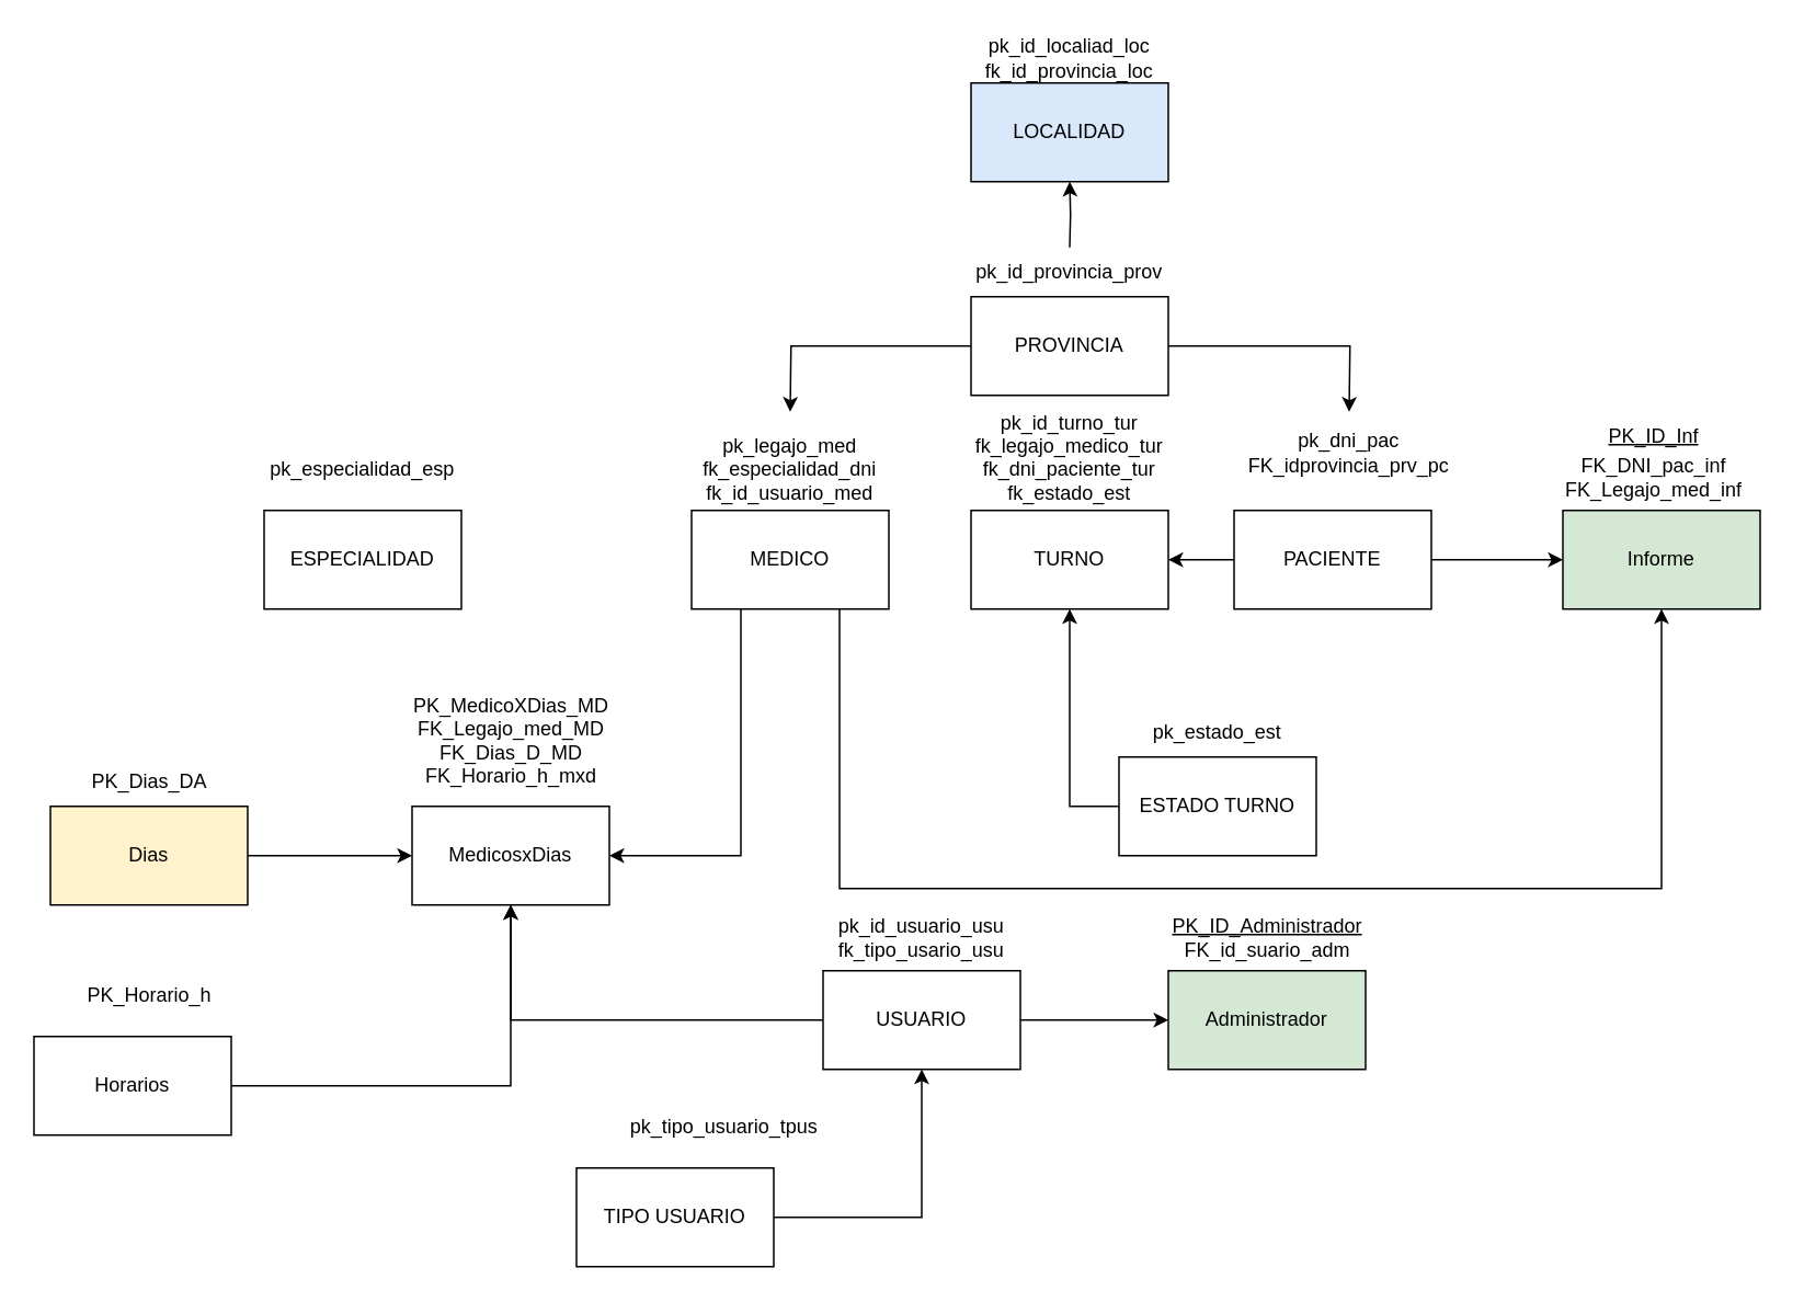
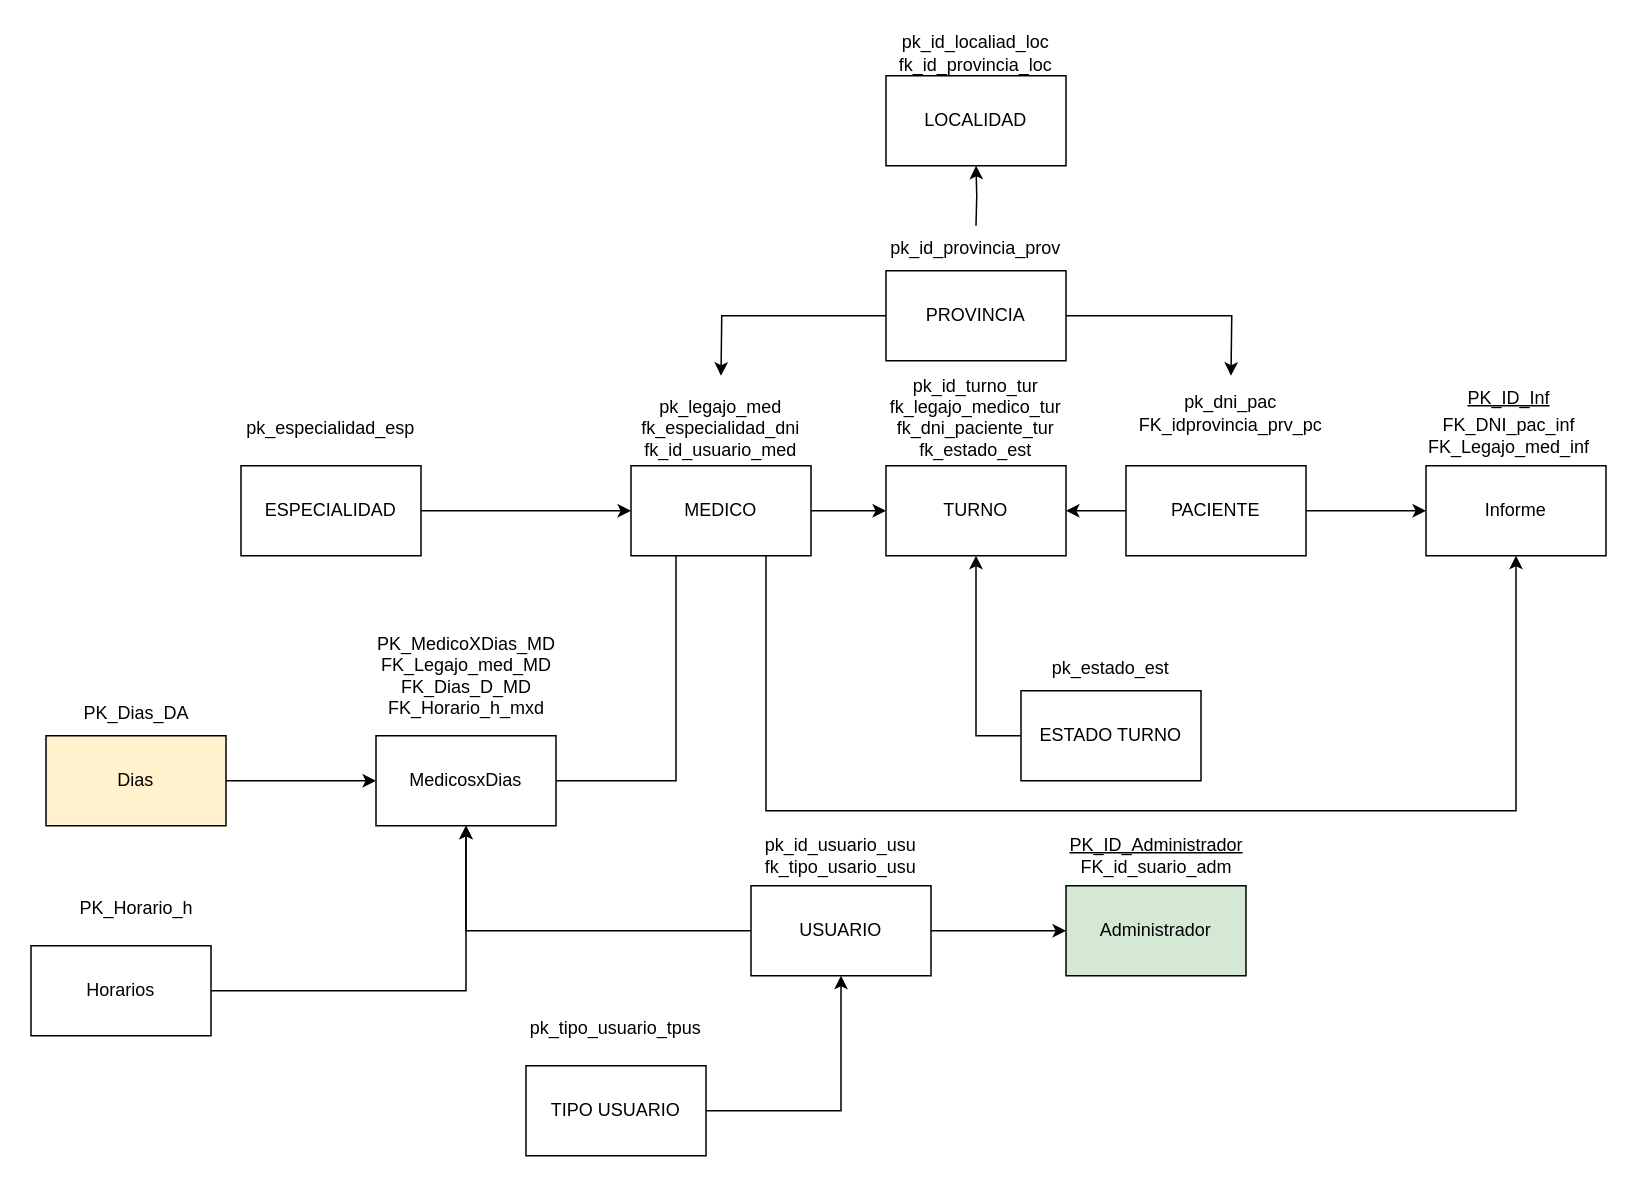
- <mxCell id="22" value="LOCALIDAD" style="rounded=0;whiteSpace=wrap;html=1;fillColor=#dae8fc;" parent="1" vertex="1"><mxGeometry y="50" width="120" height="60" as="geometry" x="590" /></mxCell>
+ <mxCell id="22" value="LOCALIDAD" style="rounded=0;whiteSpace=wrap;html=1;" parent="1" vertex="1"><mxGeometry y="50" width="120" height="60" as="geometry" x="590" /></mxCell>
+ <mxCell id="14" value="" style="edgeStyle=orthogonalEdgeStyle;rounded=0;orthogonalLoop=1;jettySize=auto;html=1;" parent="1" source="15" target="9" edge="1"><mxGeometry relative="1" as="geometry" /></mxCell>
+ <mxCell id="6" value="" style="edgeStyle=orthogonalEdgeStyle;rounded=0;orthogonalLoop=1;jettySize=auto;html=1;" parent="1" source="9" target="13" edge="1"><mxGeometry relative="1" as="geometry" /></mxCell>
- <mxCell id="33" value="&lt;div&gt;Informe&lt;/div&gt;" style="rounded=0;whiteSpace=wrap;html=1;fillColor=#d5e8d4;" parent="1" vertex="1"><mxGeometry x="950" y="310" width="120" height="60" as="geometry" /></mxCell>
+ <mxCell id="33" value="&lt;div&gt;Informe&lt;/div&gt;" style="rounded=0;whiteSpace=wrap;html=1;" parent="1" vertex="1"><mxGeometry x="950" y="310" width="120" height="60" as="geometry" /></mxCell>
- <mxCell id="7" style="edgeStyle=orthogonalEdgeStyle;rounded=0;orthogonalLoop=1;jettySize=auto;html=1;exitX=0.25;exitY=1;exitDx=0;exitDy=0;entryX=1;entryY=0.5;entryDx=0;entryDy=0;" parent="1" source="9" target="41" edge="1"><mxGeometry relative="1" as="geometry" /></mxCell>
+ <mxCell id="7" style="edgeStyle=orthogonalEdgeStyle;rounded=0;orthogonalLoop=1;jettySize=auto;html=1;exitX=0.25;exitY=1;exitDx=0;exitDy=0;entryX=1;entryY=0.5;entryDx=0;entryDy=0;endArrow=none;" parent="1" source="9" target="41" edge="1"><mxGeometry relative="1" as="geometry" /></mxCell>
- <mxCell id="30" value="pk_tipo_usuario_tpus" style="text;html=1;align=center;verticalAlign=middle;whiteSpace=wrap;rounded=0;" parent="1" vertex="1"><mxGeometry x="380" y="670" width="120" height="30" as="geometry" /></mxCell>
+ <mxCell id="30" value="pk_tipo_usuario_tpus" style="text;html=1;align=center;verticalAlign=middle;whiteSpace=wrap;rounded=0;" parent="1" vertex="1"><mxGeometry x="350" y="670" width="120" height="30" as="geometry" /></mxCell>
